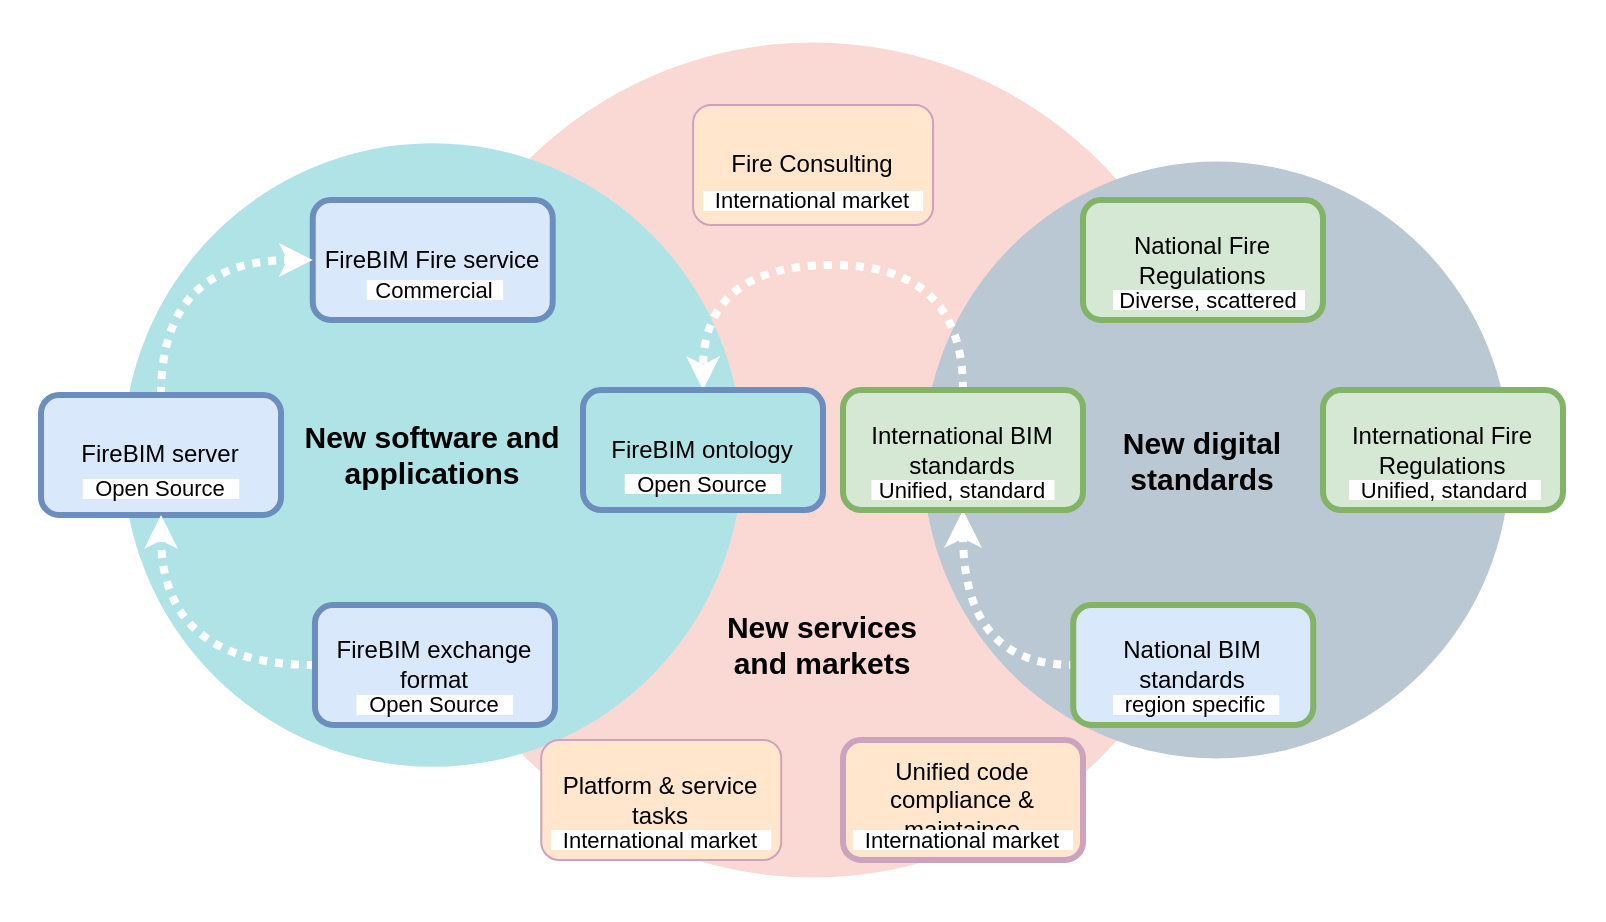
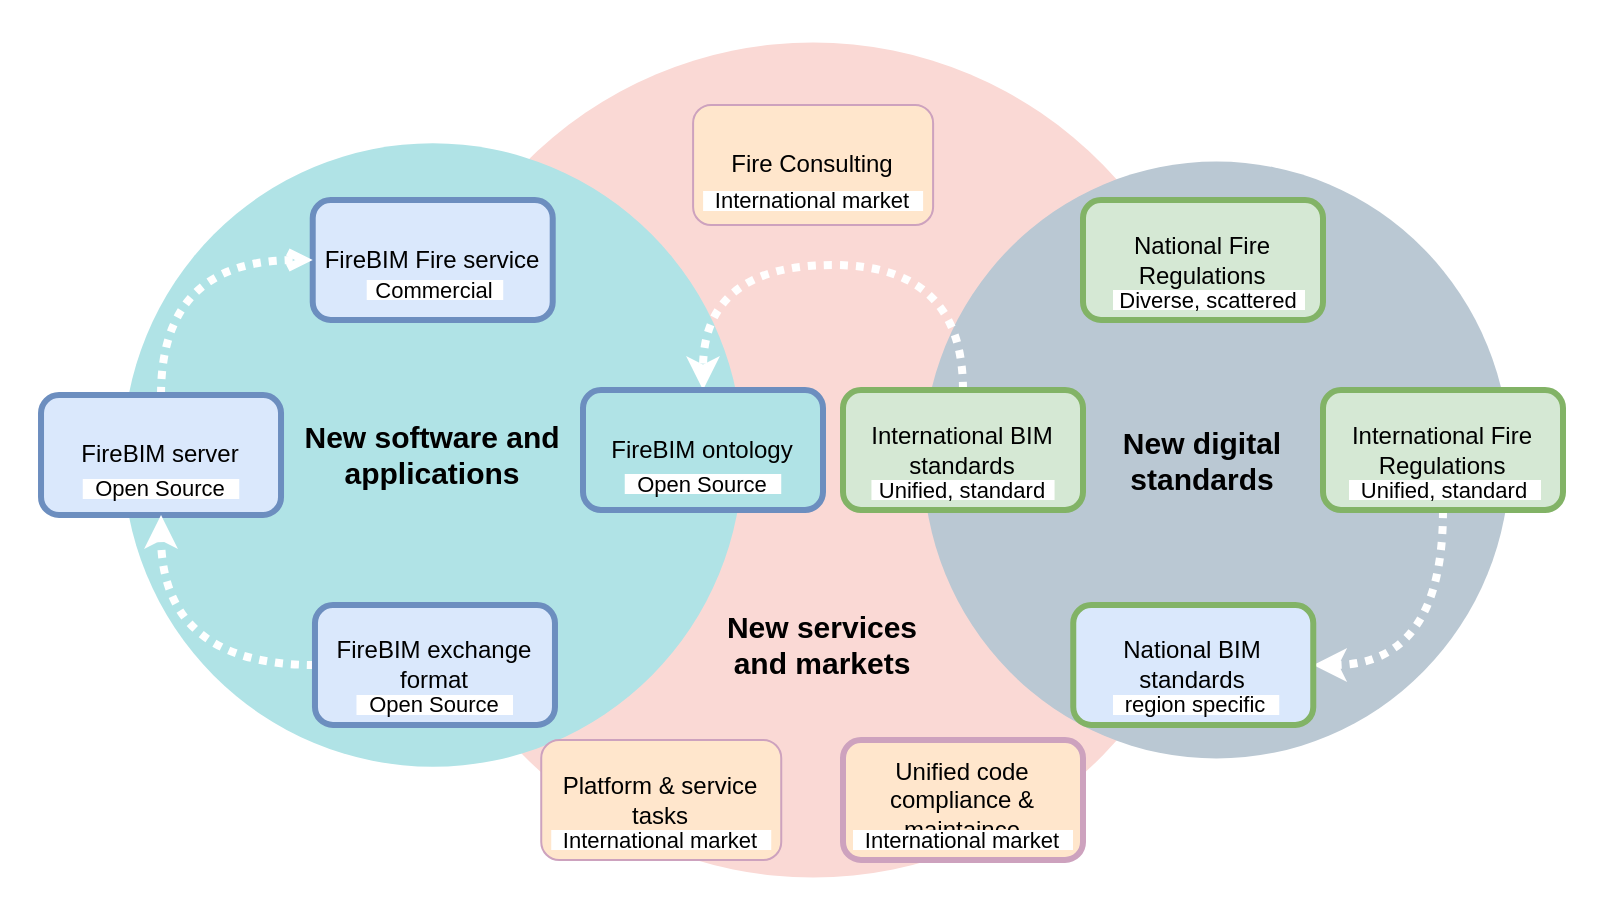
- <mxCell id="23" style="edgeStyle=orthogonalEdgeStyle;curved=1;orthogonalLoop=1;jettySize=auto;html=1;exitX=0.5;exitY=0;exitDx=0;exitDy=0;entryX=0;entryY=0.5;entryDx=0;entryDy=0;dashed=1;dashPattern=1 1;startArrow=none;startFill=0;endArrow=classic;endFill=1;endSize=4;strokeWidth=4;strokeColor=#FFFFFF;" edge="1" parent="1" source="24" target="21"><mxGeometry relative="1" as="geometry" /></mxCell>
+ <mxCell id="23" style="edgeStyle=orthogonalEdgeStyle;curved=1;orthogonalLoop=1;jettySize=auto;html=1;exitX=0.5;exitY=0;exitDx=0;exitDy=0;entryX=0;entryY=0.5;entryDx=0;entryDy=0;dashed=1;dashPattern=1 1;startArrow=none;startFill=0;endArrow=open;endFill=1;endSize=4;strokeWidth=4;strokeColor=#FFFFFF;" edge="1" parent="1" source="24" target="21"><mxGeometry relative="1" as="geometry" /></mxCell>
+ <mxCell id="5" style="edgeStyle=orthogonalEdgeStyle;curved=1;orthogonalLoop=1;jettySize=auto;html=1;exitX=0.5;exitY=1;exitDx=0;exitDy=0;entryX=1;entryY=0.5;entryDx=0;entryDy=0;dashed=1;dashPattern=1 1;startArrow=none;startFill=0;endArrow=classic;endFill=1;endSize=4;strokeWidth=4;strokeColor=#FFFFFF;" edge="1" parent="1" source="6" target="10"><mxGeometry relative="1" as="geometry" /></mxCell>
- <mxCell id="7" style="edgeStyle=orthogonalEdgeStyle;curved=1;orthogonalLoop=1;jettySize=auto;html=1;exitX=0.5;exitY=1;exitDx=0;exitDy=0;entryX=0;entryY=0.5;entryDx=0;entryDy=0;dashed=1;dashPattern=1 1;endSize=4;strokeWidth=4;startArrow=classic;startFill=1;endArrow=none;endFill=0;strokeColor=#FFFFFF;" edge="1" parent="1" source="9" target="10"><mxGeometry relative="1" as="geometry" /></mxCell>
